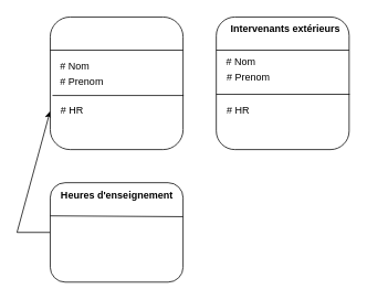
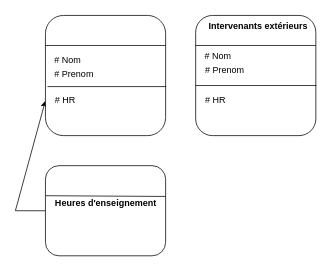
- <mxCell id="6" value="Heures d'enseignement" style="text;html=1;align=center;verticalAlign=middle;resizable=0;points=[];autosize=1;strokeColor=none;fillColor=none;fontStyle=1" vertex="1" parent="3"><mxGeometry x="5" width="150" height="30" as="geometry" /></mxCell>
+ <mxCell id="6" value="Heures d'enseignement" style="text;html=1;align=center;verticalAlign=middle;resizable=0;points=[];autosize=1;strokeColor=none;fillColor=none;fontStyle=1" vertex="1" parent="3"><mxGeometry x="5" y="35" width="150" height="30" as="geometry" /></mxCell>
